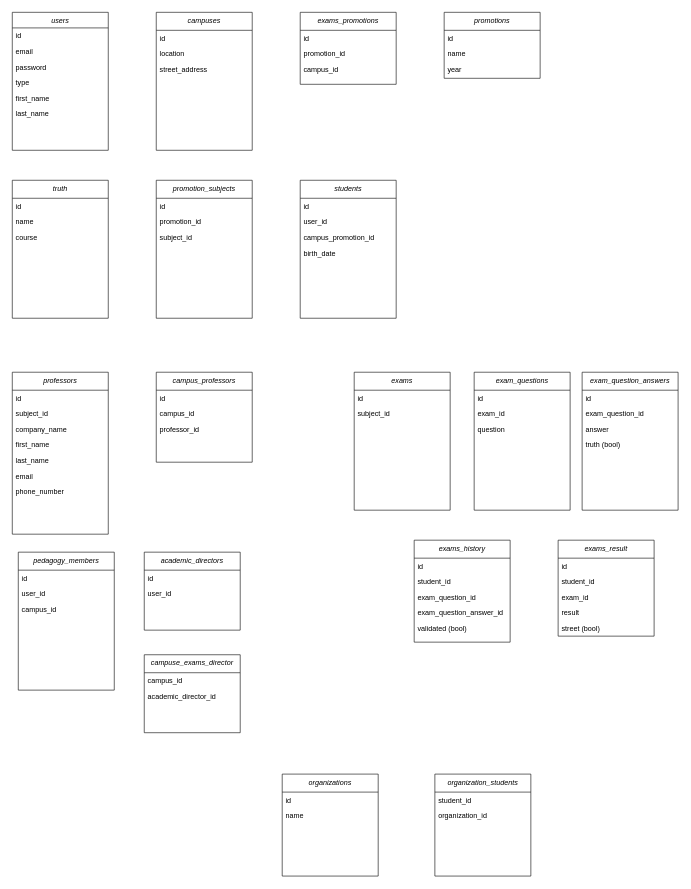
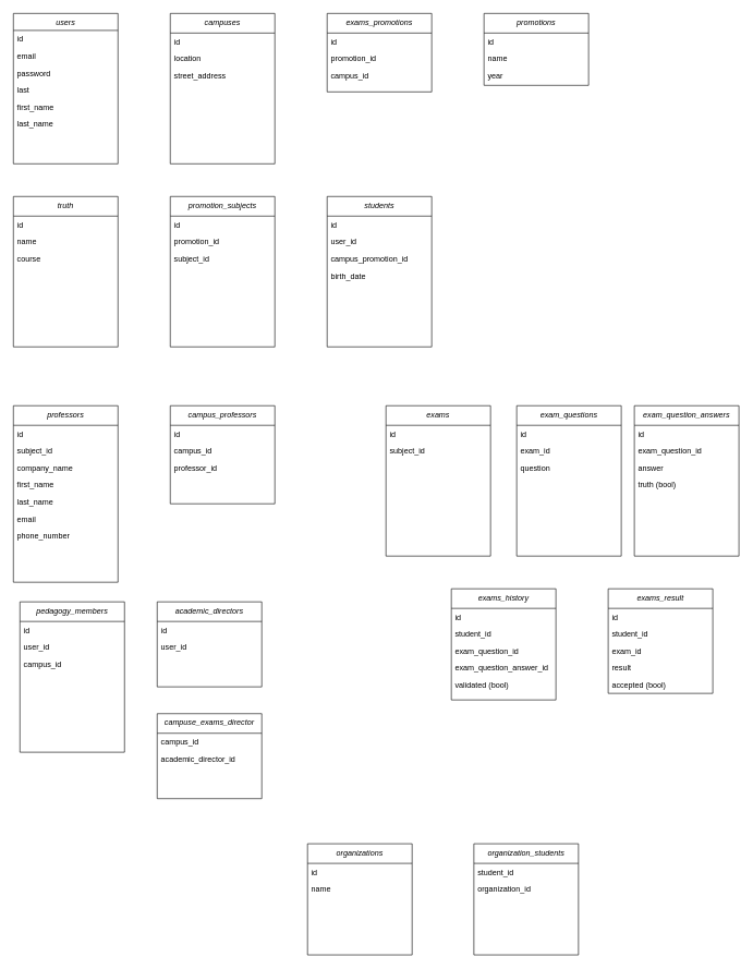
- <mxCell id="6" value="type" style="text;align=left;verticalAlign=top;spacingLeft=4;spacingRight=4;overflow=hidden;rotatable=0;points=[[0,0.5],[1,0.5]];portConstraint=eastwest;rounded=0;shadow=0;html=0;" parent="2" vertex="1"><mxGeometry y="104" width="160" height="26" as="geometry" /></mxCell>
+ <mxCell id="6" value="last" style="text;align=left;verticalAlign=top;spacingLeft=4;spacingRight=4;overflow=hidden;rotatable=0;points=[[0,0.5],[1,0.5]];portConstraint=eastwest;rounded=0;shadow=0;html=0;" parent="2" vertex="1"><mxGeometry y="104" width="160" height="26" as="geometry" /></mxCell>
- <mxCell id="53" value="street (bool)" style="text;align=left;verticalAlign=top;spacingLeft=4;spacingRight=4;overflow=hidden;rotatable=0;points=[[0,0.5],[1,0.5]];portConstraint=eastwest;" parent="48" vertex="1"><mxGeometry y="134" width="160" height="26" as="geometry" /></mxCell>
+ <mxCell id="53" value="accepted (bool)" style="text;align=left;verticalAlign=top;spacingLeft=4;spacingRight=4;overflow=hidden;rotatable=0;points=[[0,0.5],[1,0.5]];portConstraint=eastwest;" parent="48" vertex="1"><mxGeometry y="134" width="160" height="26" as="geometry" /></mxCell>
